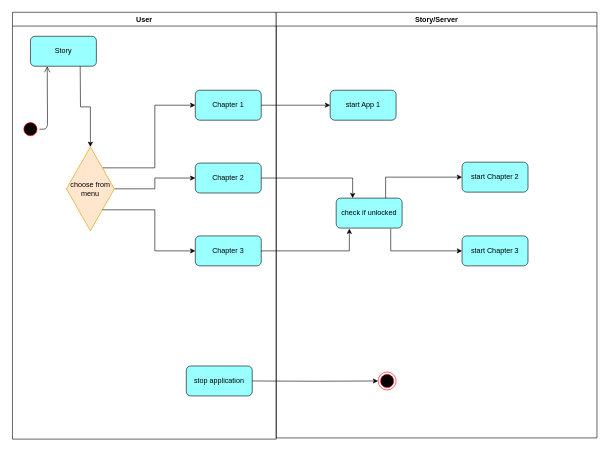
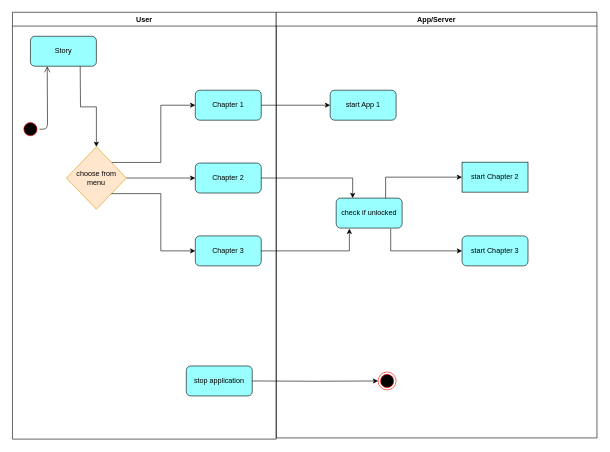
- <mxCell id="15" value="Story/Server" style="swimlane;whiteSpace=wrap" parent="1" vertex="1"><mxGeometry x="460" y="20" width="535" height="710" as="geometry" /></mxCell>
+ <mxCell id="15" value="App/Server" style="swimlane;whiteSpace=wrap" parent="1" vertex="1"><mxGeometry x="460" y="20" width="535" height="710" as="geometry" /></mxCell>
- <mxCell id="18" value="start Chapter 2" style="rounded=1;whiteSpace=wrap;html=1;fillColor=#99FFFF;" parent="15" vertex="1"><mxGeometry x="310" y="250" width="110" height="50" as="geometry" /></mxCell>
+ <mxCell id="18" value="start Chapter 2" style="whiteSpace=wrap;html=1;fillColor=#99FFFF;rounded=0;" parent="15" vertex="1"><mxGeometry x="310" y="250" width="110" height="50" as="geometry" /></mxCell>
- <mxCell id="6" value="choose from menu" style="rhombus;whiteSpace=wrap;html=1;fillColor=#ffe6cc;strokeColor=#d79b00;" parent="2" vertex="1"><mxGeometry x="90" y="224.5" width="80" height="140" as="geometry" /></mxCell>
+ <mxCell id="6" value="choose from menu" style="rhombus;whiteSpace=wrap;html=1;fillColor=#ffe6cc;strokeColor=#d79b00;" parent="2" vertex="1"><mxGeometry x="90" y="224.5" width="100" height="104" as="geometry" /></mxCell>
